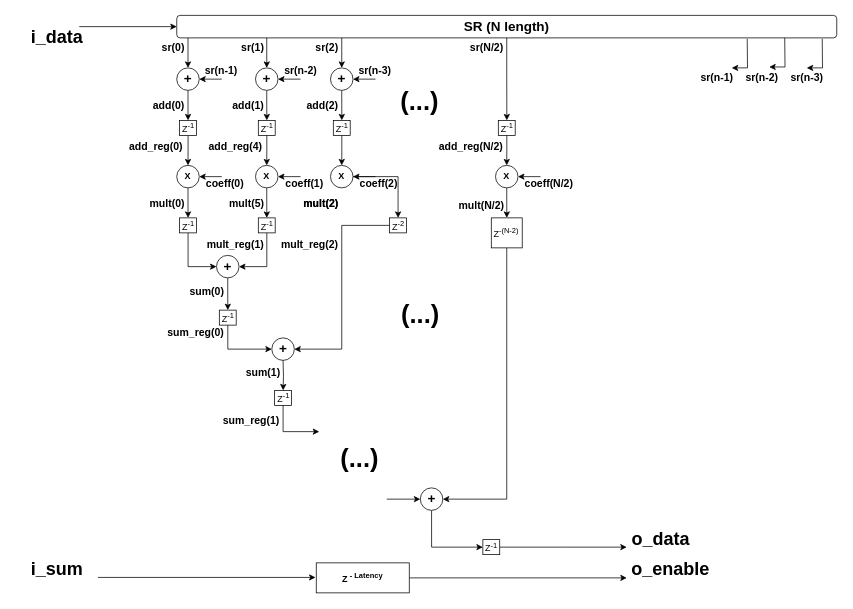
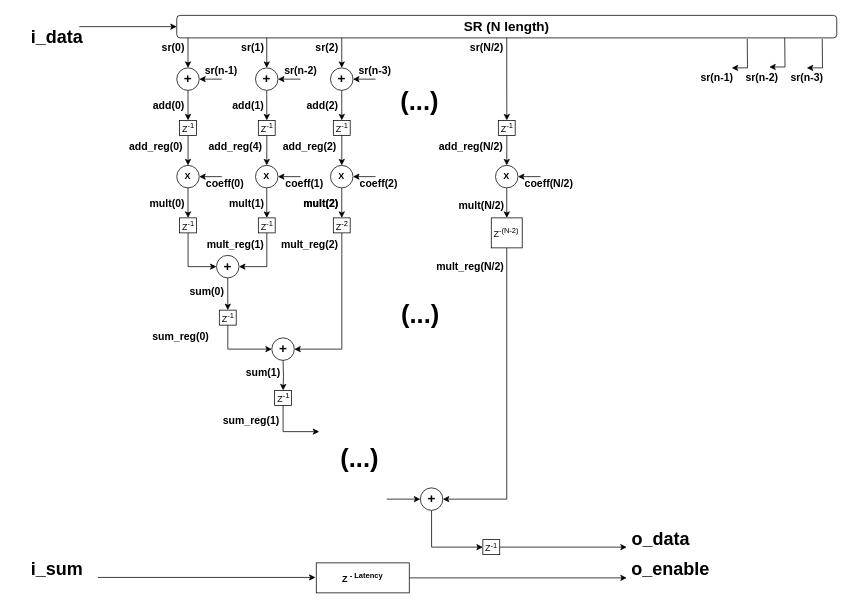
+ <mxCell id="84" value="&lt;b&gt;add_reg(2)&lt;/b&gt;" style="text;html=1;align=center;verticalAlign=middle;resizable=0;points=[];autosize=1;strokeColor=none;fillColor=none;fontSize=14;" vertex="1" parent="1"><mxGeometry x="367.25" y="185" width="90" height="20" as="geometry" /></mxCell>
- <mxCell id="76" value="&lt;b&gt;mult(5)&lt;/b&gt;" style="text;html=1;align=center;verticalAlign=middle;resizable=0;points=[];autosize=1;strokeColor=none;fillColor=none;fontSize=14;" vertex="1" parent="1"><mxGeometry x="298.25" y="260.5" width="60" height="20" as="geometry" /></mxCell>
+ <mxCell id="76" value="&lt;b&gt;mult(1)&lt;/b&gt;" style="text;html=1;align=center;verticalAlign=middle;resizable=0;points=[];autosize=1;strokeColor=none;fillColor=none;fontSize=14;" vertex="1" parent="1"><mxGeometry x="298.25" y="260.5" width="60" height="20" as="geometry" /></mxCell>
- <mxCell id="41" value="Z&lt;sup&gt;-2&lt;/sup&gt;" style="whiteSpace=wrap;html=1;rounded=0;" vertex="1" parent="1"><mxGeometry x="518.75" y="290" width="22.5" height="20" as="geometry" /></mxCell>
+ <mxCell id="41" value="Z&lt;sup&gt;-2&lt;/sup&gt;" style="whiteSpace=wrap;html=1;rounded=0;" vertex="1" parent="1"><mxGeometry x="443.75" y="290" width="22.5" height="20" as="geometry" /></mxCell>
+ <mxCell id="95" value="&lt;b&gt;mult_reg(N/2)&lt;/b&gt;" style="text;html=1;align=center;verticalAlign=middle;resizable=0;points=[];autosize=1;strokeColor=none;fillColor=none;fontSize=14;" vertex="1" parent="1"><mxGeometry x="571" y="345" width="110" height="20" as="geometry" /></mxCell>
- <mxCell id="71" value="&lt;b&gt;sum_reg(0)&lt;/b&gt;" style="text;html=1;align=center;verticalAlign=middle;resizable=0;points=[];autosize=1;strokeColor=none;fillColor=none;fontSize=14;" vertex="1" parent="1"><mxGeometry x="215" y="433" width="90" height="20" as="geometry" /></mxCell>
+ <mxCell id="71" value="&lt;b&gt;sum_reg(0)&lt;/b&gt;" style="text;html=1;align=center;verticalAlign=middle;resizable=0;points=[];autosize=1;strokeColor=none;fillColor=none;fontSize=14;" vertex="1" parent="1"><mxGeometry x="195" y="438" width="90" height="20" as="geometry" /></mxCell>
